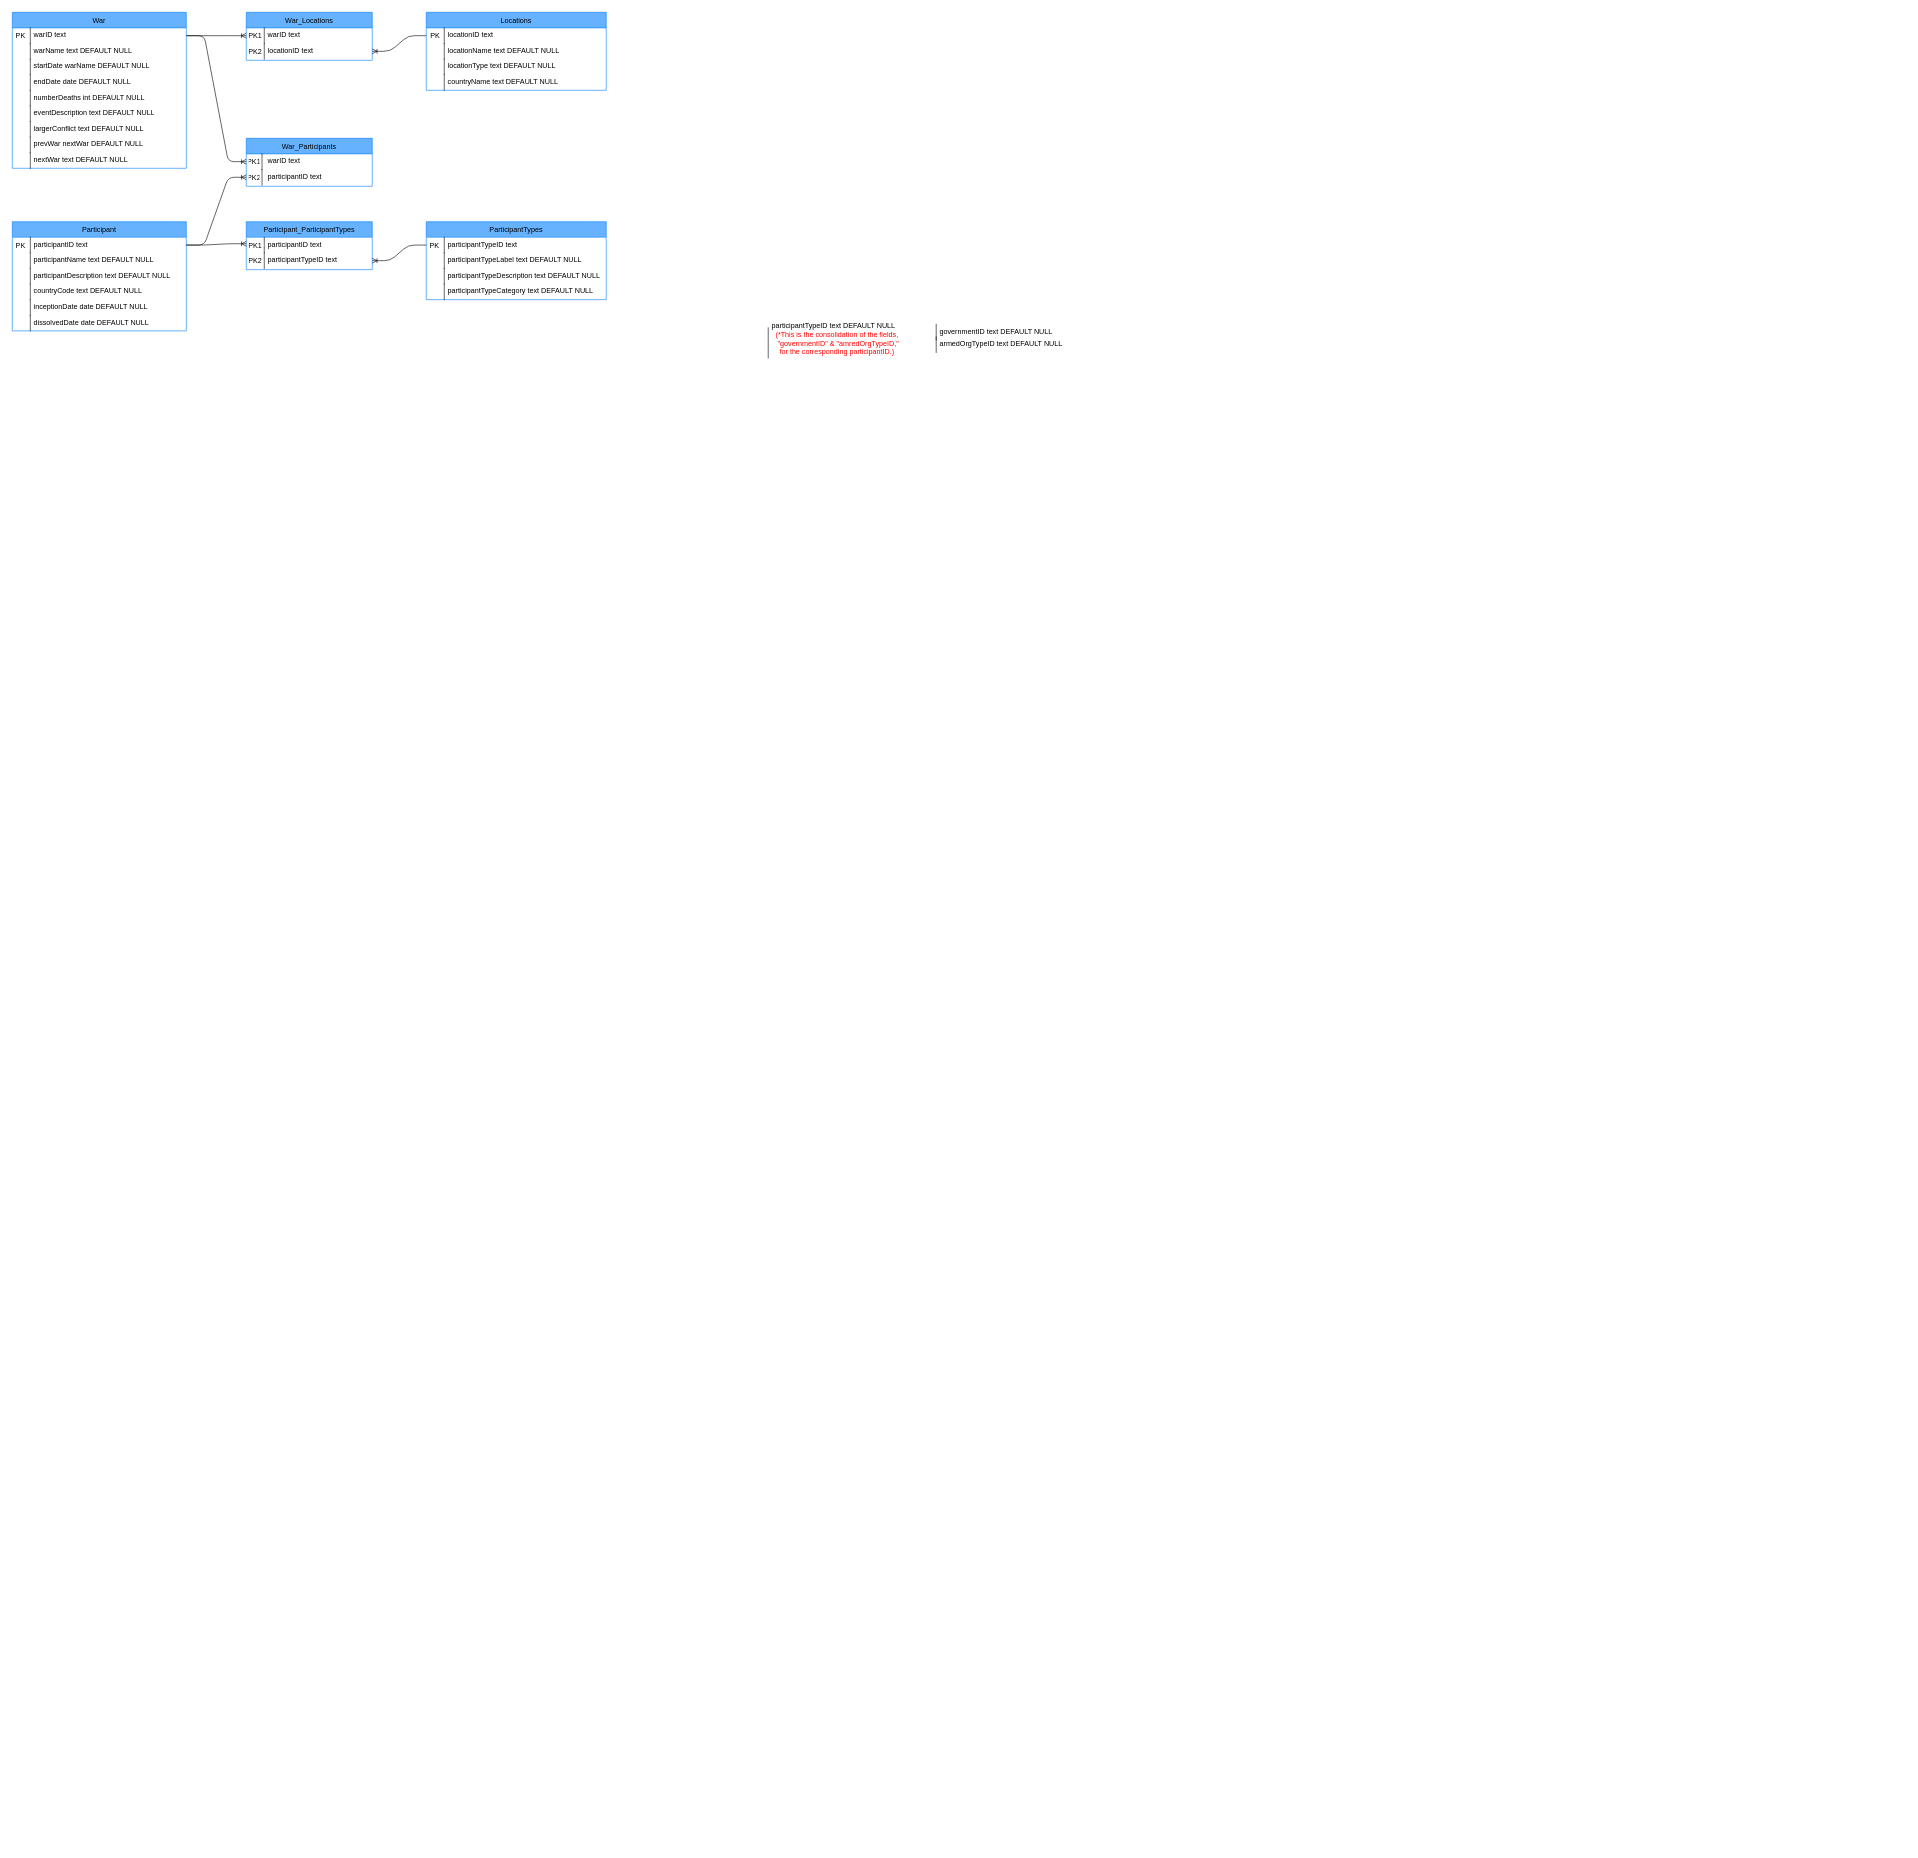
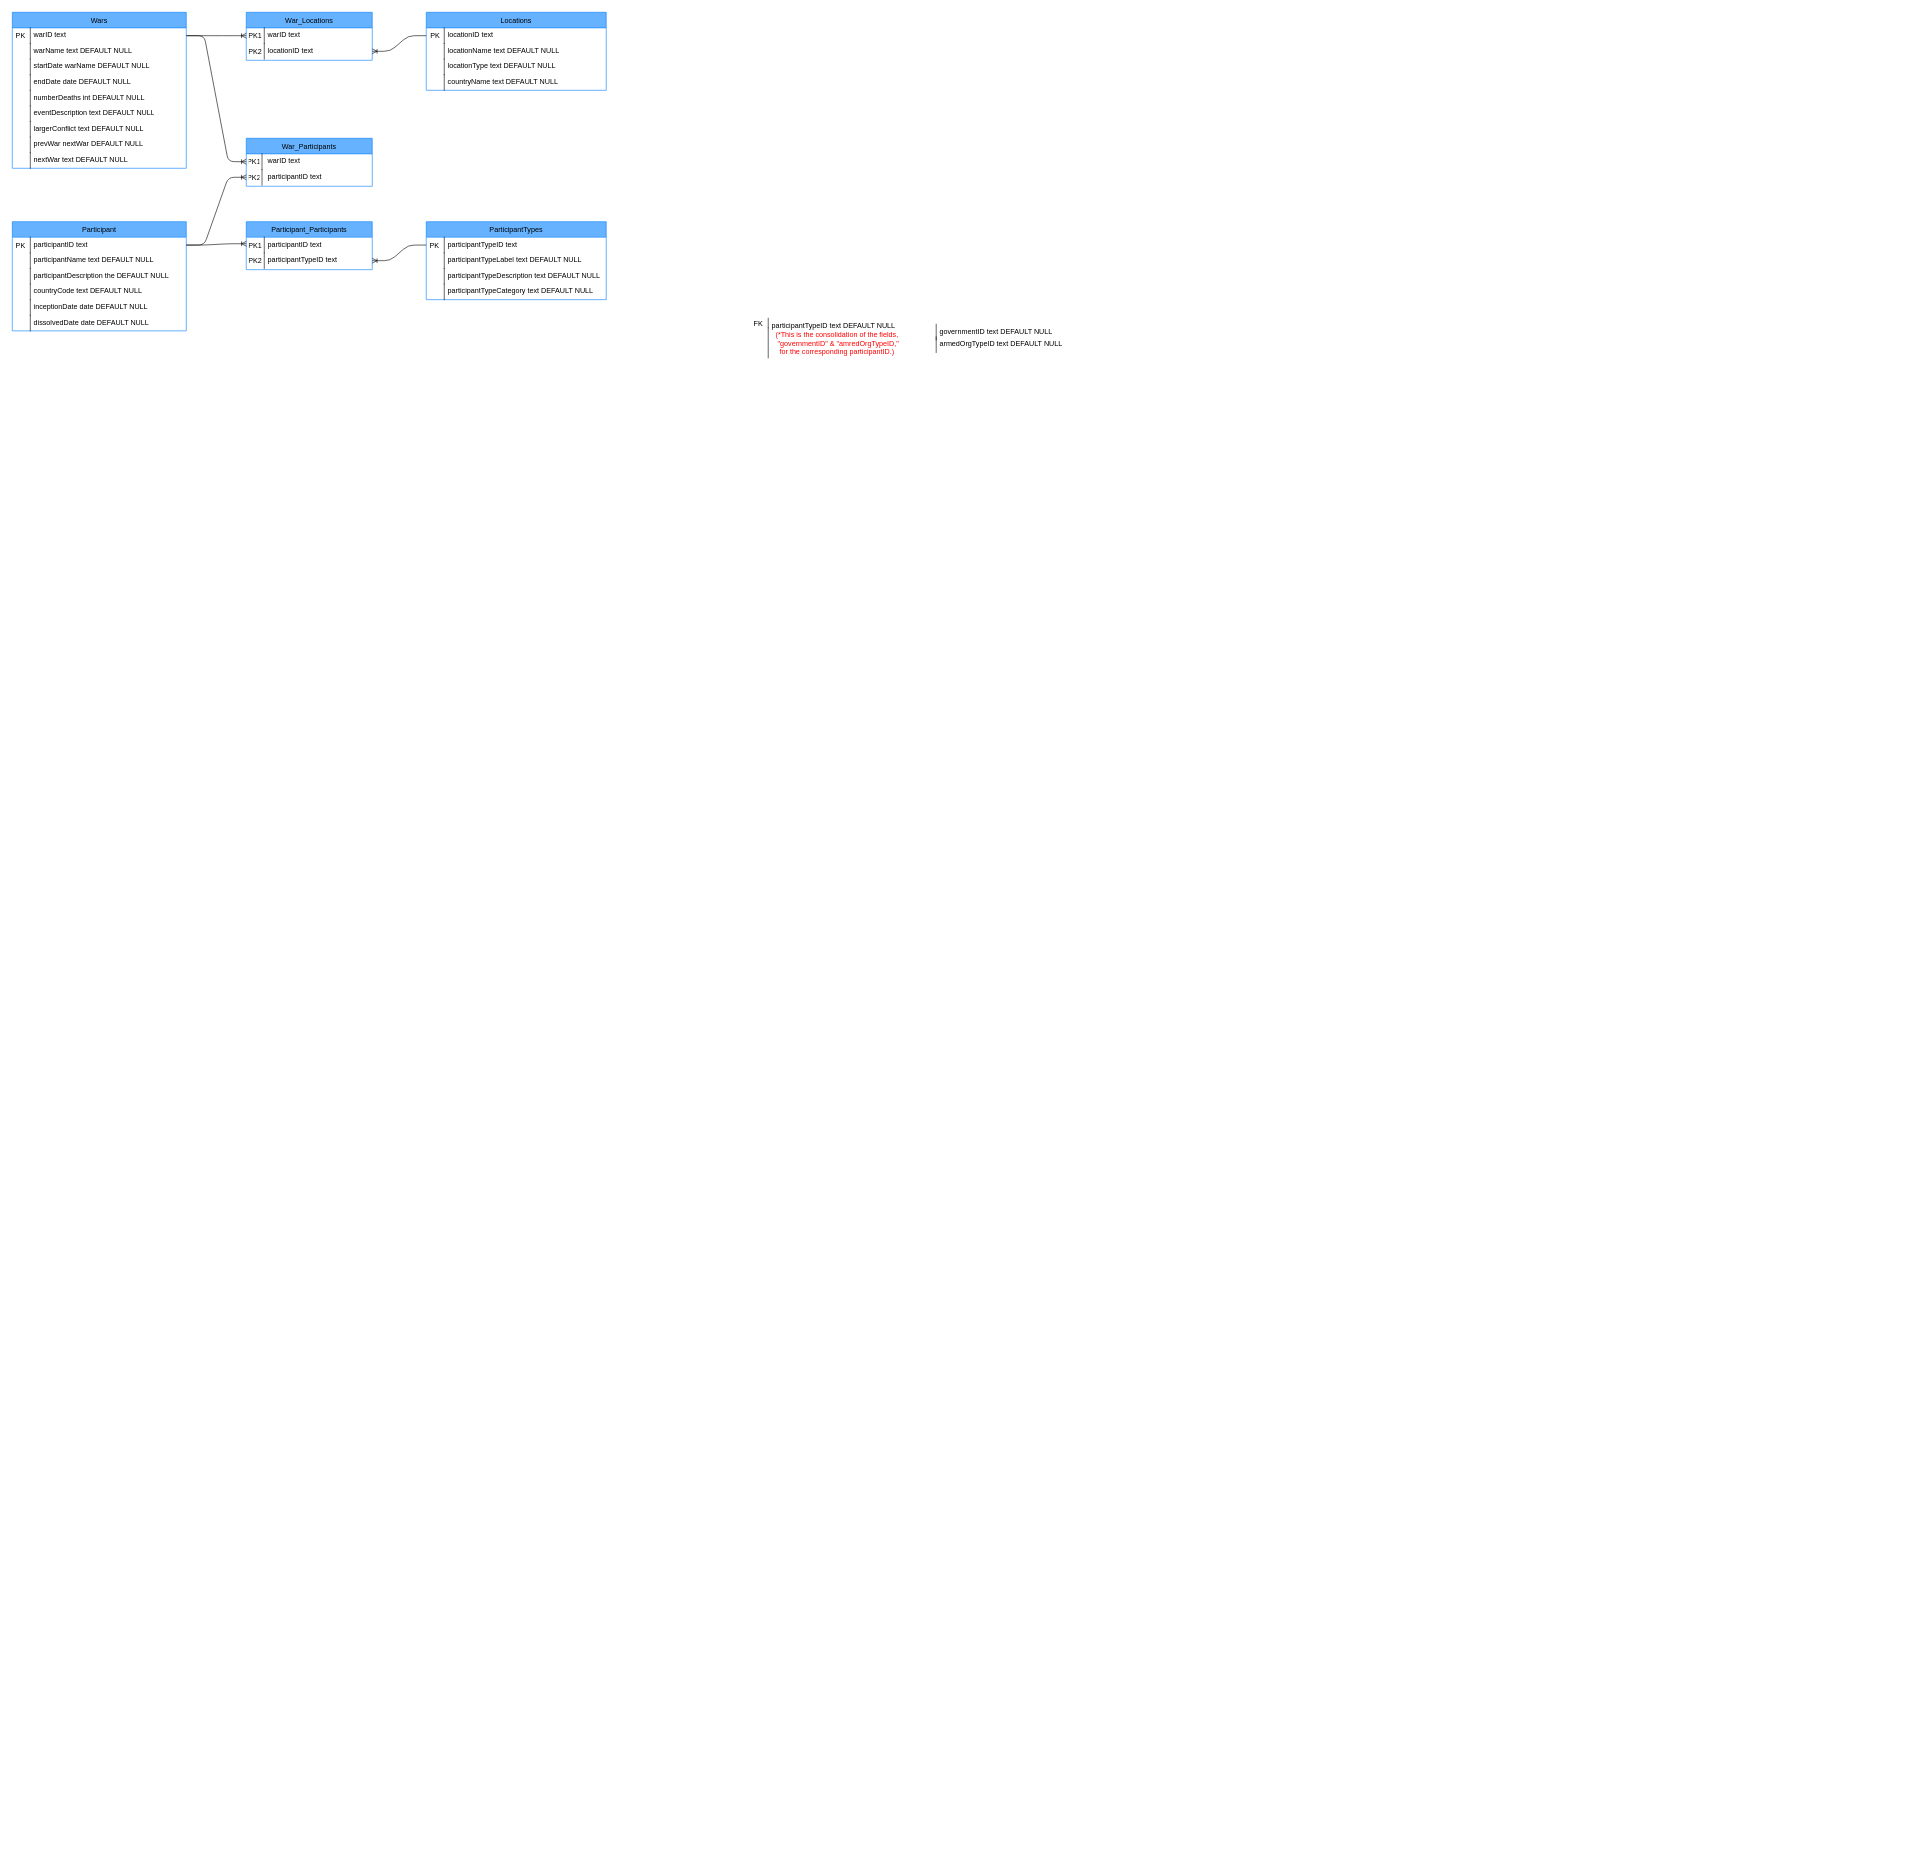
- <mxCell id="63" value="War" style="swimlane;fontStyle=0;childLayout=stackLayout;horizontal=1;startSize=26;fillColor=#66B2FF;horizontalStack=0;resizeParent=1;resizeLast=0;collapsible=1;marginBottom=0;swimlaneFillColor=#ffffff;align=center;strokeColor=#007FFF;" parent="62" vertex="1"><mxGeometry width="290" height="260" as="geometry" /></mxCell>
+ <mxCell id="63" value="Wars" style="swimlane;fontStyle=0;childLayout=stackLayout;horizontal=1;startSize=26;fillColor=#66B2FF;horizontalStack=0;resizeParent=1;resizeLast=0;collapsible=1;marginBottom=0;swimlaneFillColor=#ffffff;align=center;strokeColor=#007FFF;" parent="62" vertex="1"><mxGeometry width="290" height="260" as="geometry" /></mxCell>
- <mxCell id="48" value="Participant_ParticipantTypes" style="swimlane;fontStyle=0;childLayout=stackLayout;horizontal=1;startSize=26;fillColor=#66B2FF;horizontalStack=0;resizeParent=1;resizeLast=0;collapsible=1;marginBottom=0;swimlaneFillColor=#ffffff;align=center;strokeColor=#007FFF;" parent="1" vertex="1"><mxGeometry x="410" y="369" width="210" height="80" as="geometry" /></mxCell>
+ <mxCell id="48" value="Participant_Participants" style="swimlane;fontStyle=0;childLayout=stackLayout;horizontal=1;startSize=26;fillColor=#66B2FF;horizontalStack=0;resizeParent=1;resizeLast=0;collapsible=1;marginBottom=0;swimlaneFillColor=#ffffff;align=center;strokeColor=#007FFF;" parent="1" vertex="1"><mxGeometry x="410" y="369" width="210" height="80" as="geometry" /></mxCell>
- <mxCell id="30" value="participantDescription text DEFAULT NULL" style="shape=partialRectangle;top=0;left=0;right=0;bottom=0;align=left;verticalAlign=top;spacingTop=-2;fillColor=none;spacingLeft=34;spacingRight=4;overflow=hidden;rotatable=0;points=[[0,0.5],[1,0.5]];portConstraint=eastwest;dropTarget=0;" parent="25" vertex="1"><mxGeometry y="78" width="290" height="26" as="geometry" /></mxCell>
+ <mxCell id="30" value="participantDescription the DEFAULT NULL" style="shape=partialRectangle;top=0;left=0;right=0;bottom=0;align=left;verticalAlign=top;spacingTop=-2;fillColor=none;spacingLeft=34;spacingRight=4;overflow=hidden;rotatable=0;points=[[0,0.5],[1,0.5]];portConstraint=eastwest;dropTarget=0;" parent="25" vertex="1"><mxGeometry y="78" width="290" height="26" as="geometry" /></mxCell>
+ <mxCell id="91" value="FK" style="shape=partialRectangle;top=0;left=0;bottom=0;fillColor=none;align=left;verticalAlign=middle;spacingLeft=4;spacingRight=4;overflow=hidden;rotatable=0;points=[];portConstraint=eastwest;part=1;" parent="90" vertex="1" connectable="0"><mxGeometry width="30" height="16" as="geometry" /></mxCell>
